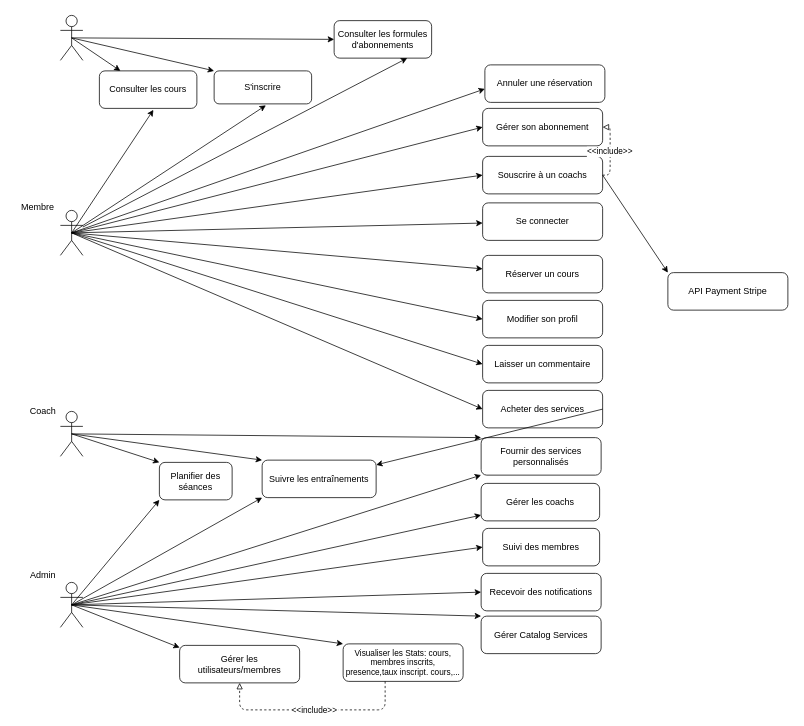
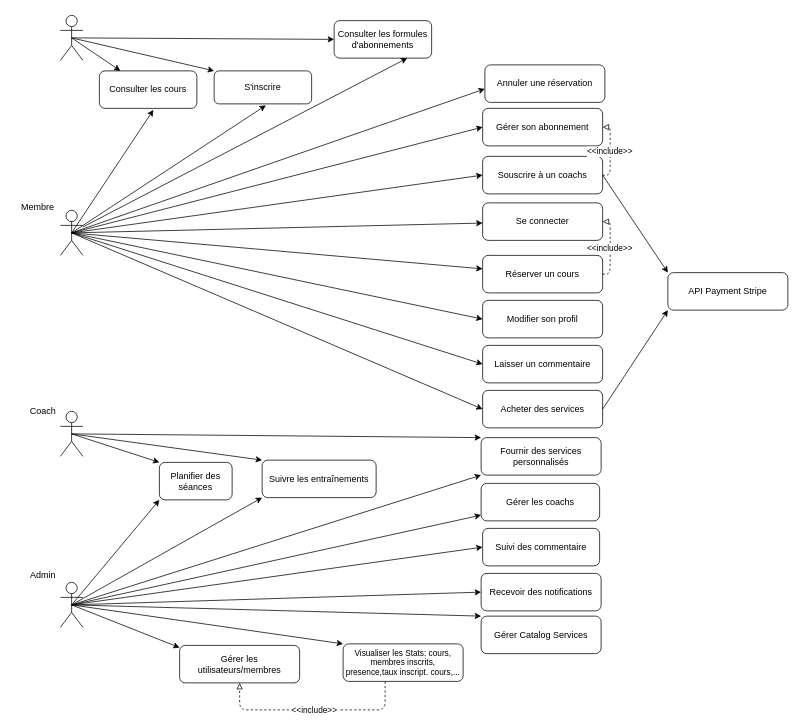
+ <mxCell id="43" value="&lt;&lt;include&gt;&gt;" style="edgeStyle=orthogonalEdgeStyle;endArrow=block;endFill=0;dashed=1;entryX=1;entryY=0.5;entryDx=0;entryDy=0;exitX=1;exitY=0.5;exitDx=0;exitDy=0;" parent="1" source="6" target="9" edge="1"><mxGeometry relative="1" as="geometry" /></mxCell>
- <mxCell id="54" value="" style="endArrow=classic;html=1;rounded=0;exitX=1;exitY=0.5;exitDx=0;exitDy=0;" parent="1" source="12" target="20" edge="1"><mxGeometry width="50" height="50" relative="1" as="geometry"><mxPoint x="440" y="475" as="sourcePoint" /><mxPoint x="490" y="425" as="targetPoint" /></mxGeometry></mxCell>
+ <mxCell id="54" value="" style="endArrow=classic;html=1;rounded=0;entryX=0;entryY=1;entryDx=0;entryDy=0;exitX=1;exitY=0.5;exitDx=0;exitDy=0;" parent="1" source="12" target="52" edge="1"><mxGeometry width="50" height="50" relative="1" as="geometry"><mxPoint x="440" y="475" as="sourcePoint" /><mxPoint x="490" y="425" as="targetPoint" /></mxGeometry></mxCell>
- <mxCell id="17" value="Suivi des membres" style="rounded=1;whiteSpace=wrap" parent="1" vertex="1"><mxGeometry x="643" y="704" width="156" height="50" as="geometry" /></mxCell>
+ <mxCell id="17" value="Suivi des commentaire" style="rounded=1;whiteSpace=wrap" parent="1" vertex="1"><mxGeometry x="643" y="704" width="156" height="50" as="geometry" /></mxCell>
